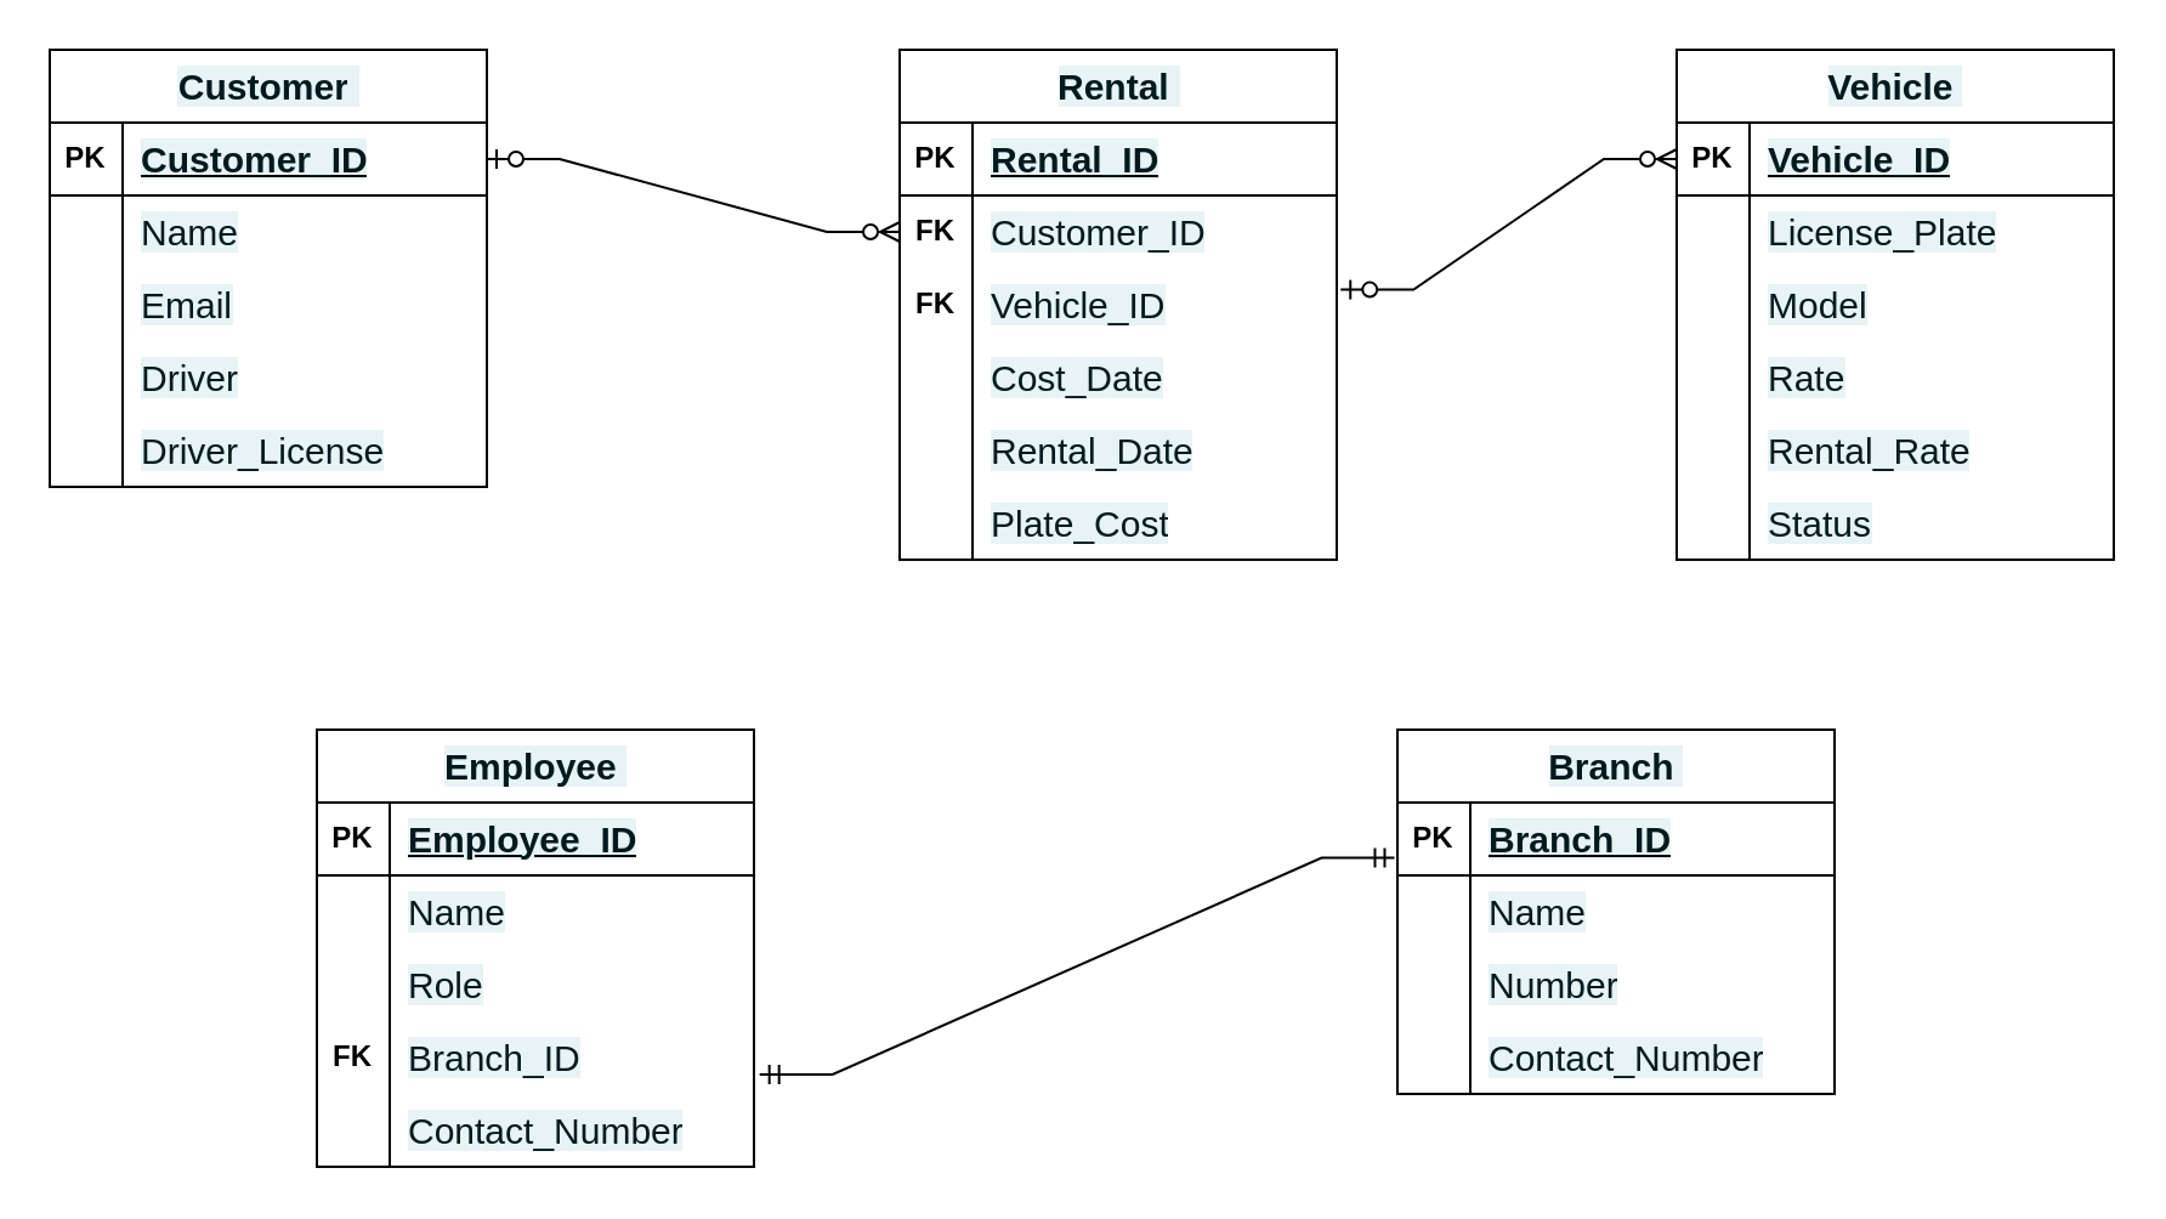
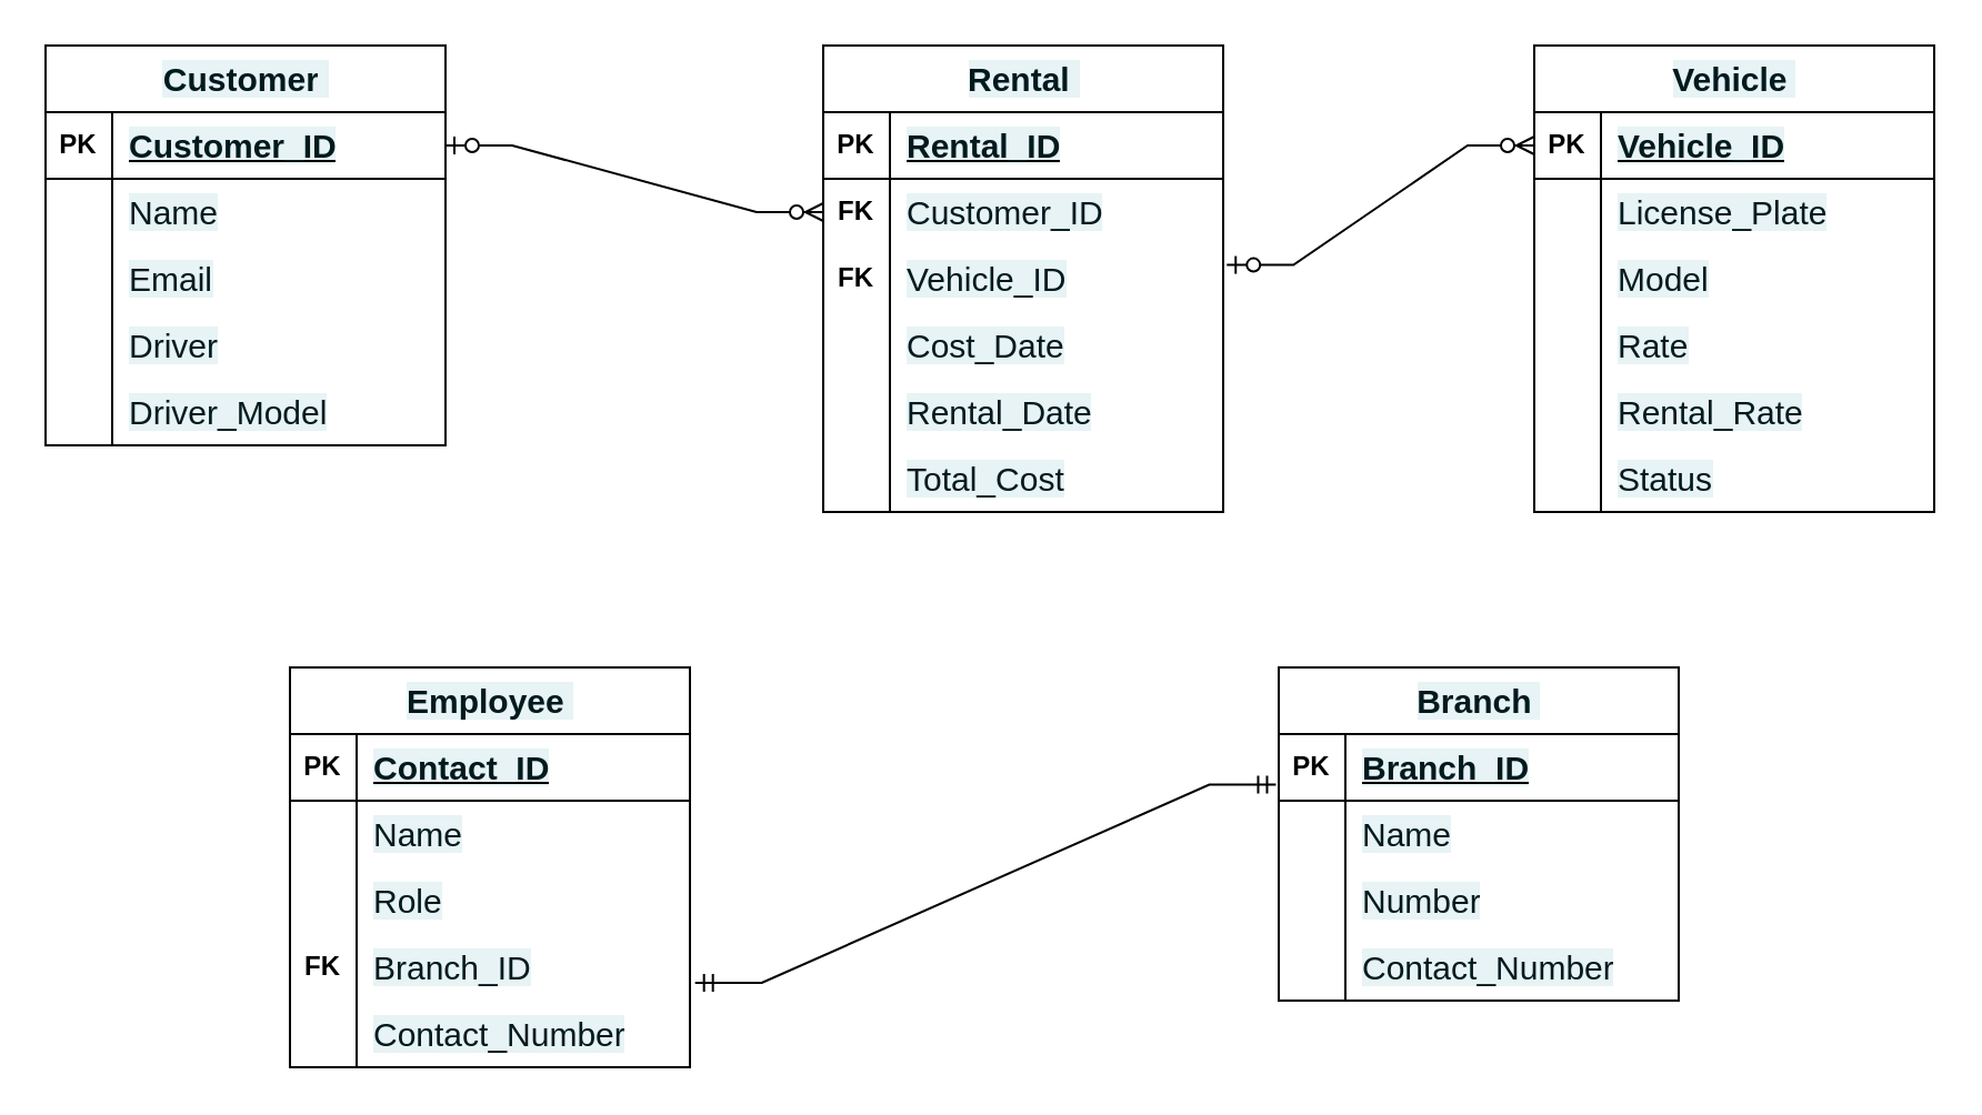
- <mxCell id="55" value="&lt;span style=&quot;color: rgb(0, 26, 30); font-family: Arial, Helvetica, sans-serif; font-size: 15px; background-color: rgb(231, 243, 245);&quot;&gt;Driver_License&lt;/span&gt;" style="shape=partialRectangle;connectable=0;fillColor=none;top=0;left=0;bottom=0;right=0;align=left;spacingLeft=6;overflow=hidden;whiteSpace=wrap;html=1;" vertex="1" parent="53"><mxGeometry x="30" width="150" height="30" as="geometry"><mxRectangle width="150" height="30" as="alternateBounds" /></mxGeometry></mxCell>
+ <mxCell id="55" value="&lt;span style=&quot;color: rgb(0, 26, 30); font-family: Arial, Helvetica, sans-serif; font-size: 15px; background-color: rgb(231, 243, 245);&quot;&gt;Driver_Model&lt;/span&gt;" style="shape=partialRectangle;connectable=0;fillColor=none;top=0;left=0;bottom=0;right=0;align=left;spacingLeft=6;overflow=hidden;whiteSpace=wrap;html=1;" vertex="1" parent="53"><mxGeometry x="30" width="150" height="30" as="geometry"><mxRectangle width="150" height="30" as="alternateBounds" /></mxGeometry></mxCell>
- <mxCell id="39" value="&lt;span style=&quot;color: rgb(0, 26, 30); font-family: Arial, Helvetica, sans-serif; font-size: 15px; background-color: rgb(231, 243, 245);&quot;&gt;Plate_Cost&lt;/span&gt;" style="shape=partialRectangle;connectable=0;fillColor=none;top=0;left=0;bottom=0;right=0;align=left;spacingLeft=6;overflow=hidden;whiteSpace=wrap;html=1;" vertex="1" parent="37"><mxGeometry x="30" width="150" height="30" as="geometry"><mxRectangle width="150" height="30" as="alternateBounds" /></mxGeometry></mxCell>
+ <mxCell id="39" value="&lt;span style=&quot;color: rgb(0, 26, 30); font-family: Arial, Helvetica, sans-serif; font-size: 15px; background-color: rgb(231, 243, 245);&quot;&gt;Total_Cost&lt;/span&gt;" style="shape=partialRectangle;connectable=0;fillColor=none;top=0;left=0;bottom=0;right=0;align=left;spacingLeft=6;overflow=hidden;whiteSpace=wrap;html=1;" vertex="1" parent="37"><mxGeometry x="30" width="150" height="30" as="geometry"><mxRectangle width="150" height="30" as="alternateBounds" /></mxGeometry></mxCell>
- <mxCell id="72" value="&lt;span style=&quot;color: rgb(0, 26, 30); font-family: Arial, Helvetica, sans-serif; font-size: 15px; background-color: rgb(231, 243, 245);&quot;&gt;Employee_ID&lt;/span&gt;" style="shape=partialRectangle;connectable=0;fillColor=none;top=0;left=0;bottom=0;right=0;align=left;spacingLeft=6;fontStyle=5;overflow=hidden;whiteSpace=wrap;html=1;" vertex="1" parent="70"><mxGeometry x="30" width="150" height="30" as="geometry"><mxRectangle width="150" height="30" as="alternateBounds" /></mxGeometry></mxCell>
+ <mxCell id="72" value="&lt;span style=&quot;color: rgb(0, 26, 30); font-family: Arial, Helvetica, sans-serif; font-size: 15px; background-color: rgb(231, 243, 245);&quot;&gt;Contact_ID&lt;/span&gt;" style="shape=partialRectangle;connectable=0;fillColor=none;top=0;left=0;bottom=0;right=0;align=left;spacingLeft=6;fontStyle=5;overflow=hidden;whiteSpace=wrap;html=1;" vertex="1" parent="70"><mxGeometry x="30" width="150" height="30" as="geometry"><mxRectangle width="150" height="30" as="alternateBounds" /></mxGeometry></mxCell>
